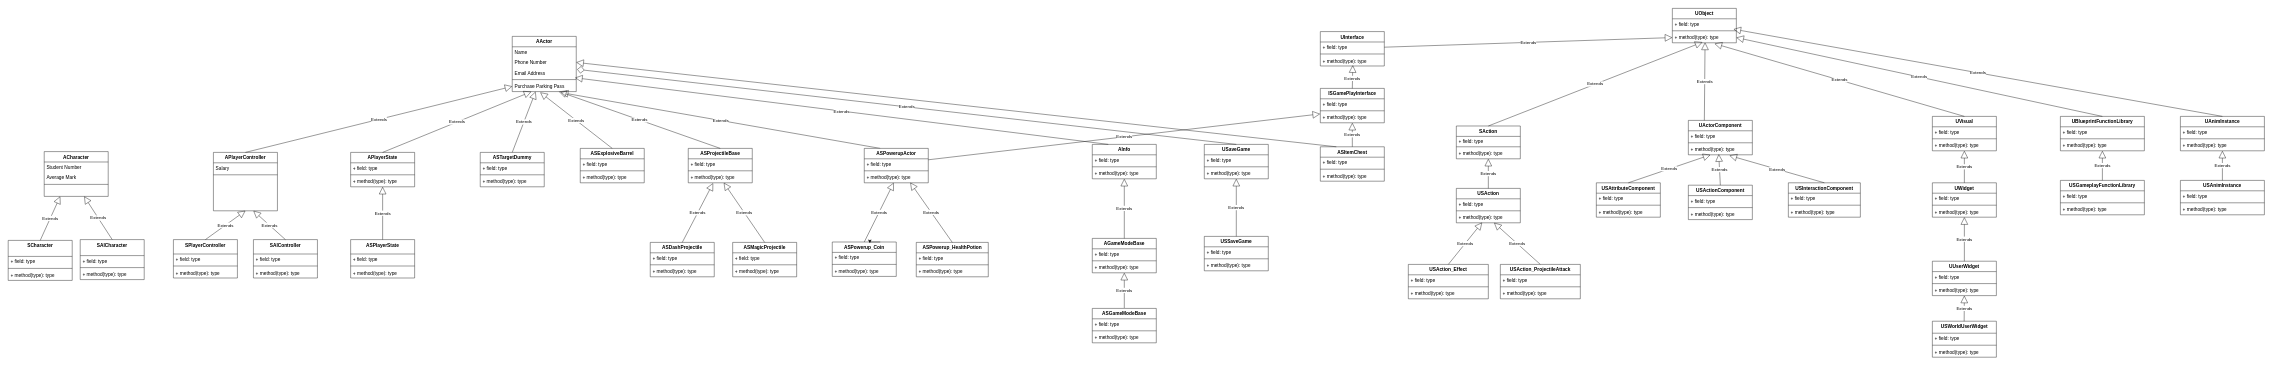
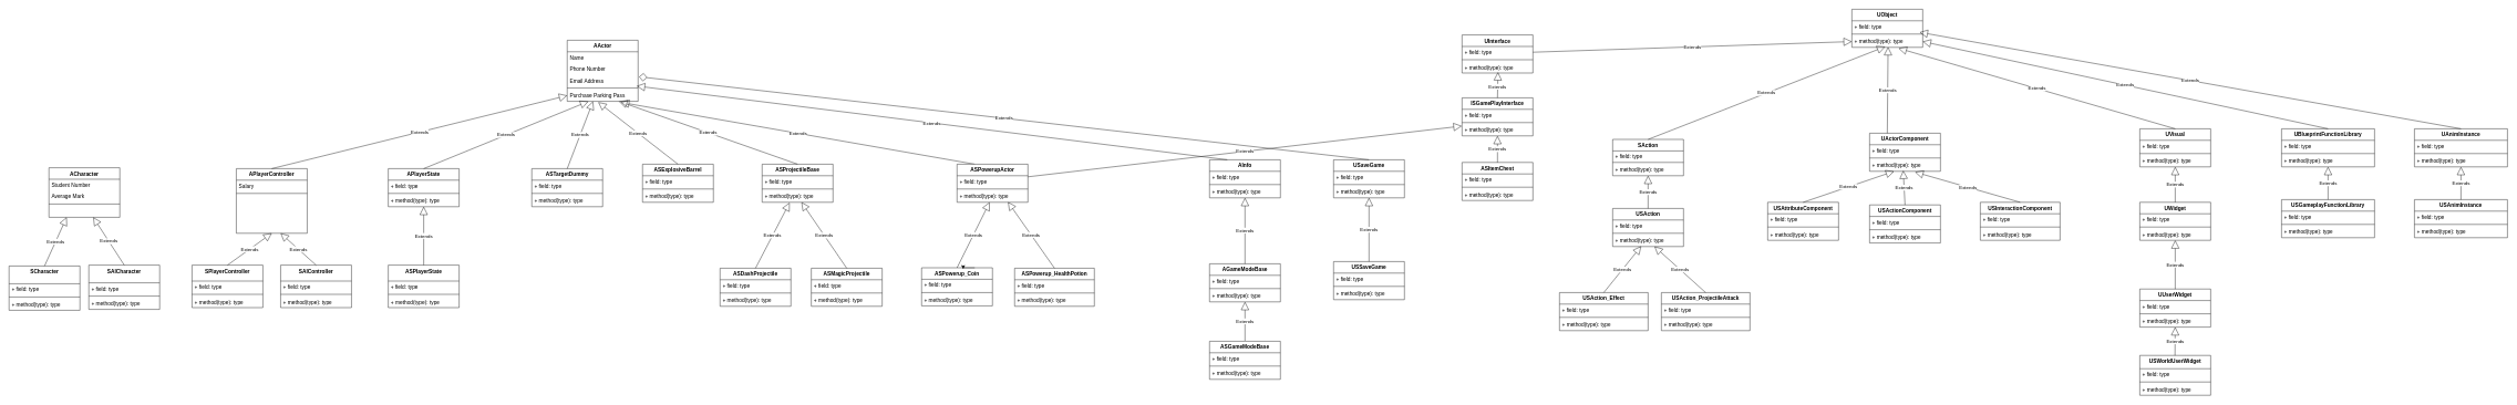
- <mxCell id="110" value="" style="endArrow=block;endSize=16;endFill=0;html=1;rounded=0;exitX=0.25;exitY=0;exitDx=0;exitDy=0;entryX=1;entryY=0.5;entryDx=0;entryDy=0;" edge="1" parent="1" source="87" target="4"><mxGeometry width="160" relative="1" as="geometry"><mxPoint x="1350" y="470" as="sourcePoint" /><mxPoint x="700" y="180" as="targetPoint" /><mxPoint as="offset" /></mxGeometry></mxCell>
